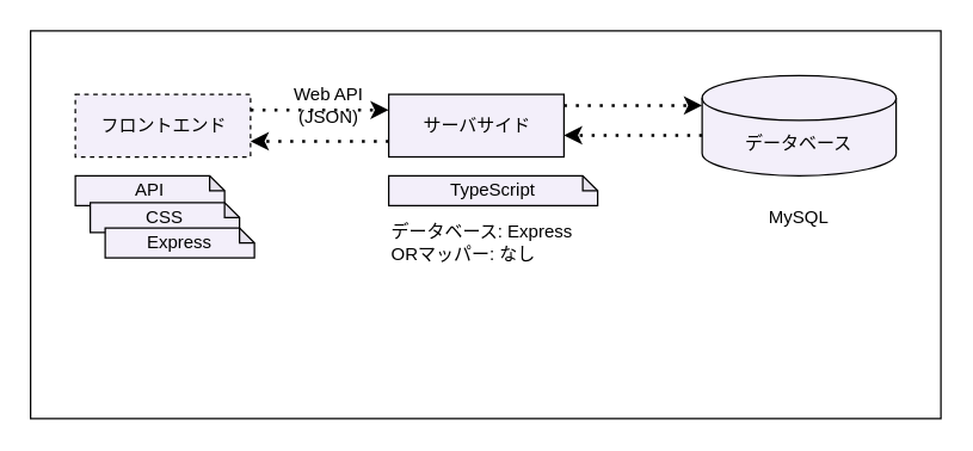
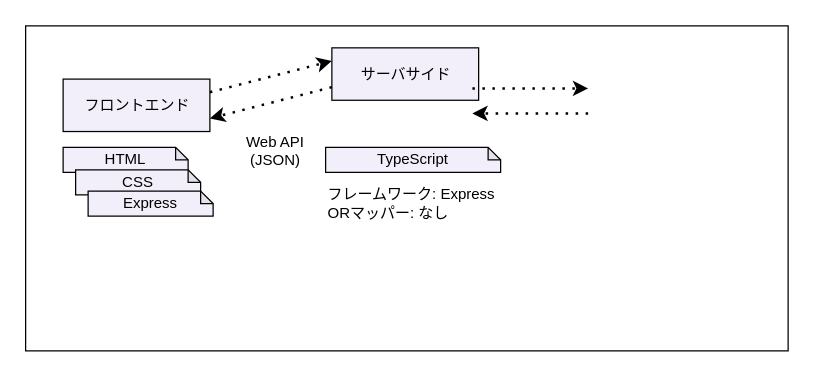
- <mxCell id="14" value="Web API&lt;br&gt;(JSON)" style="text;html=1;strokeColor=none;fillColor=none;align=center;verticalAlign=middle;whiteSpace=wrap;rounded=0;fontColor=#000000;" vertex="1" parent="2"><mxGeometry x="170" y="34.52" width="60" height="30" as="geometry" /></mxCell>
+ <mxCell id="14" value="Web API&lt;br&gt;(JSON)" style="text;html=1;strokeColor=none;fillColor=none;align=center;verticalAlign=middle;whiteSpace=wrap;rounded=0;fontColor=#000000;" vertex="1" parent="2"><mxGeometry x="170" y="84.52" width="60" height="30" as="geometry" /></mxCell>
- <mxCell id="3" value="フロントエンド" style="html=1;fillColor=#F3EFFA;fontColor=#000000;strokeColor=#000000;dashed=1;" parent="2" vertex="1"><mxGeometry x="30" y="42.581" width="117.41" height="41.935" as="geometry" /></mxCell>
+ <mxCell id="3" value="フロントエンド" style="html=1;fillColor=#F3EFFA;fontColor=#000000;strokeColor=#000000;" parent="2" vertex="1"><mxGeometry x="30" y="42.581" width="117.41" height="41.935" as="geometry" /></mxCell>
- <mxCell id="5" value="サーバサイド" style="html=1;fillColor=#F3EFFA;fontColor=#000000;strokeColor=#000000;" vertex="1" parent="2"><mxGeometry x="240" y="42.581" width="117.41" height="41.935" as="geometry" /></mxCell>
+ <mxCell id="5" value="サーバサイド" style="html=1;fillColor=#F3EFFA;fontColor=#000000;strokeColor=#000000;" vertex="1" parent="2"><mxGeometry x="245" y="17.581" width="117.41" height="41.935" as="geometry" /></mxCell>
- <mxCell id="4" value="&lt;font color=&quot;#000000&quot;&gt;データベース&lt;/font&gt;" style="shape=cylinder3;whiteSpace=wrap;html=1;boundedLbl=1;backgroundOutline=1;size=15;fillColor=#f3effa;strokeColor=#000000;" vertex="1" parent="2"><mxGeometry x="450" y="30.0" width="130" height="67.097" as="geometry" /></mxCell>
- <mxCell id="10" value="API" style="shape=note;whiteSpace=wrap;html=1;backgroundOutline=1;darkOpacity=0.05;strokeColor=#000000;fontColor=#000000;fillColor=#f3effa;size=10;" vertex="1" parent="2"><mxGeometry x="30" y="97.1" width="100" height="20" as="geometry" /></mxCell>
+ <mxCell id="10" value="HTML" style="shape=note;whiteSpace=wrap;html=1;backgroundOutline=1;darkOpacity=0.05;strokeColor=#000000;fontColor=#000000;fillColor=#f3effa;size=10;" vertex="1" parent="2"><mxGeometry x="30" y="97.1" width="100" height="20" as="geometry" /></mxCell>
- <mxCell id="16" value="MySQL" style="text;html=1;strokeColor=none;fillColor=none;align=center;verticalAlign=middle;whiteSpace=wrap;rounded=0;fontColor=#000000;" vertex="1" parent="2"><mxGeometry x="485" y="110.1" width="60" height="30" as="geometry" /></mxCell>
- <mxCell id="15" value="データベース: Express&lt;br&gt;ORマッパー: なし" style="text;html=1;strokeColor=none;fillColor=none;align=left;verticalAlign=middle;whiteSpace=wrap;rounded=0;fontColor=#000000;" vertex="1" parent="2"><mxGeometry x="240" y="127.1" width="150" height="30" as="geometry" /></mxCell>
+ <mxCell id="15" value="フレームワーク: Express&lt;br&gt;ORマッパー: なし" style="text;html=1;strokeColor=none;fillColor=none;align=left;verticalAlign=middle;whiteSpace=wrap;rounded=0;fontColor=#000000;" vertex="1" parent="2"><mxGeometry x="240" y="127.1" width="150" height="30" as="geometry" /></mxCell>
